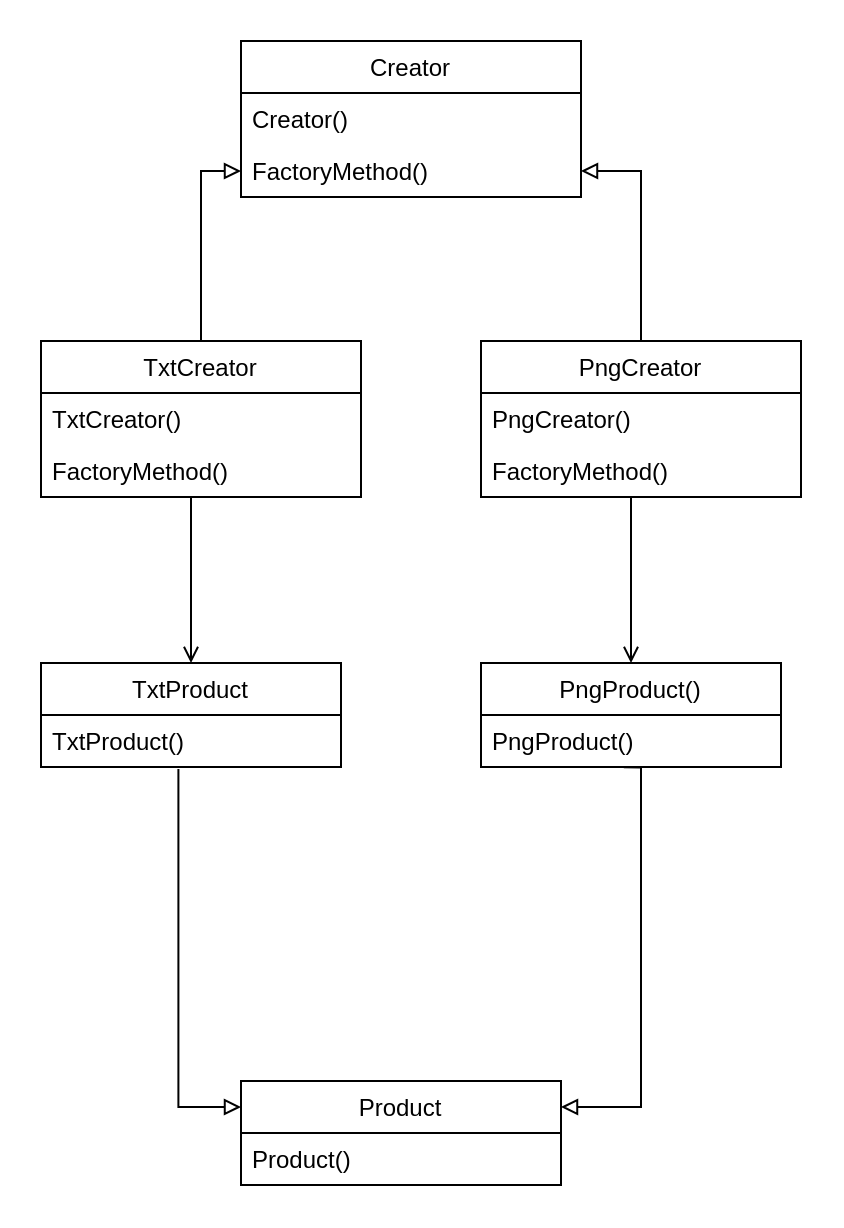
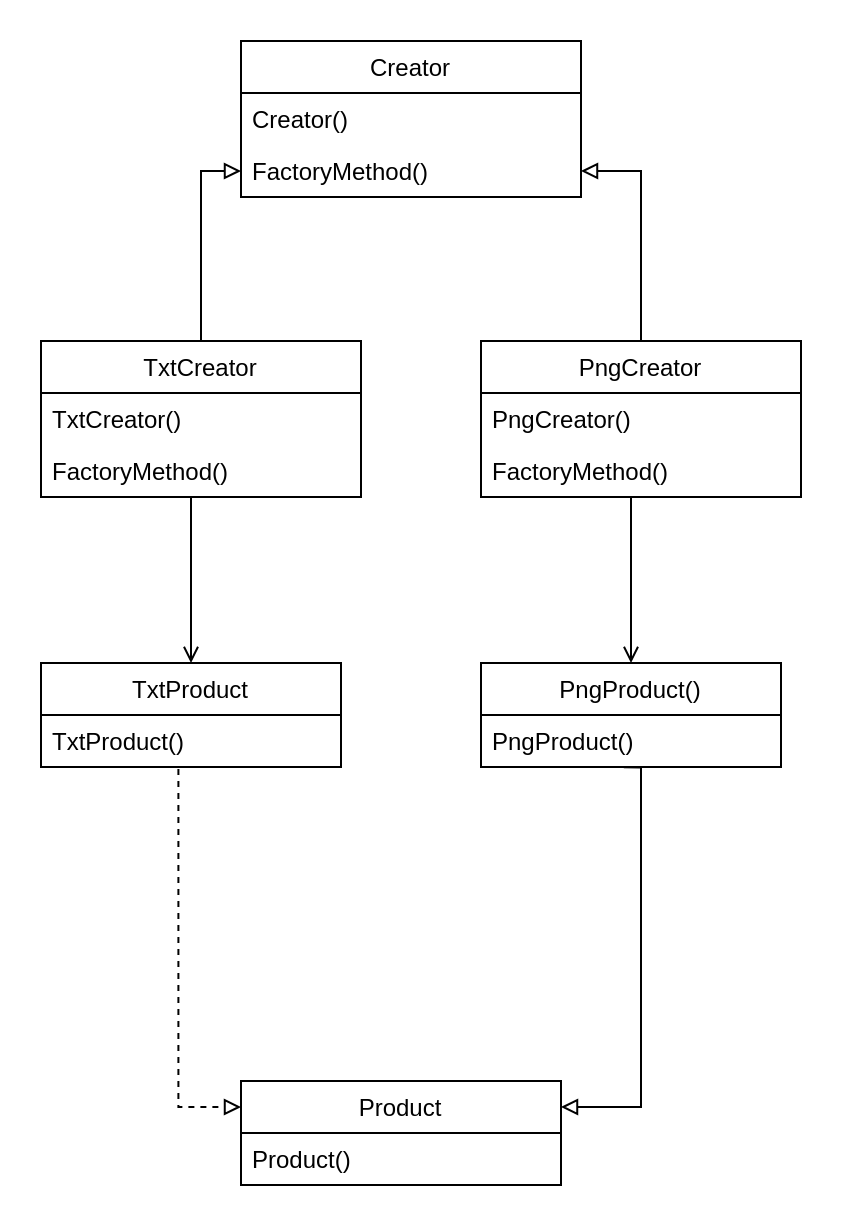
- <mxCell id="14" style="edgeStyle=orthogonalEdgeStyle;rounded=0;orthogonalLoop=1;jettySize=auto;html=1;endArrow=block;endFill=0;exitX=0.458;exitY=1.038;exitDx=0;exitDy=0;exitPerimeter=0;entryX=0;entryY=0.25;entryDx=0;entryDy=0;" parent="1" source="11" target="21" edge="1"><mxGeometry relative="1" as="geometry"><mxPoint x="90" y="435" as="sourcePoint" /><mxPoint x="100" y="555" as="targetPoint" /><Array as="points"><mxPoint x="89" y="553" /></Array></mxGeometry></mxCell>
+ <mxCell id="14" style="edgeStyle=orthogonalEdgeStyle;rounded=0;orthogonalLoop=1;jettySize=auto;html=1;endArrow=block;endFill=0;exitX=0.458;exitY=1.038;exitDx=0;exitDy=0;exitPerimeter=0;entryX=0;entryY=0.25;entryDx=0;entryDy=0;dashed=1;" parent="1" source="11" target="21" edge="1"><mxGeometry relative="1" as="geometry"><mxPoint x="90" y="435" as="sourcePoint" /><mxPoint x="100" y="555" as="targetPoint" /><Array as="points"><mxPoint x="89" y="553" /></Array></mxGeometry></mxCell>
